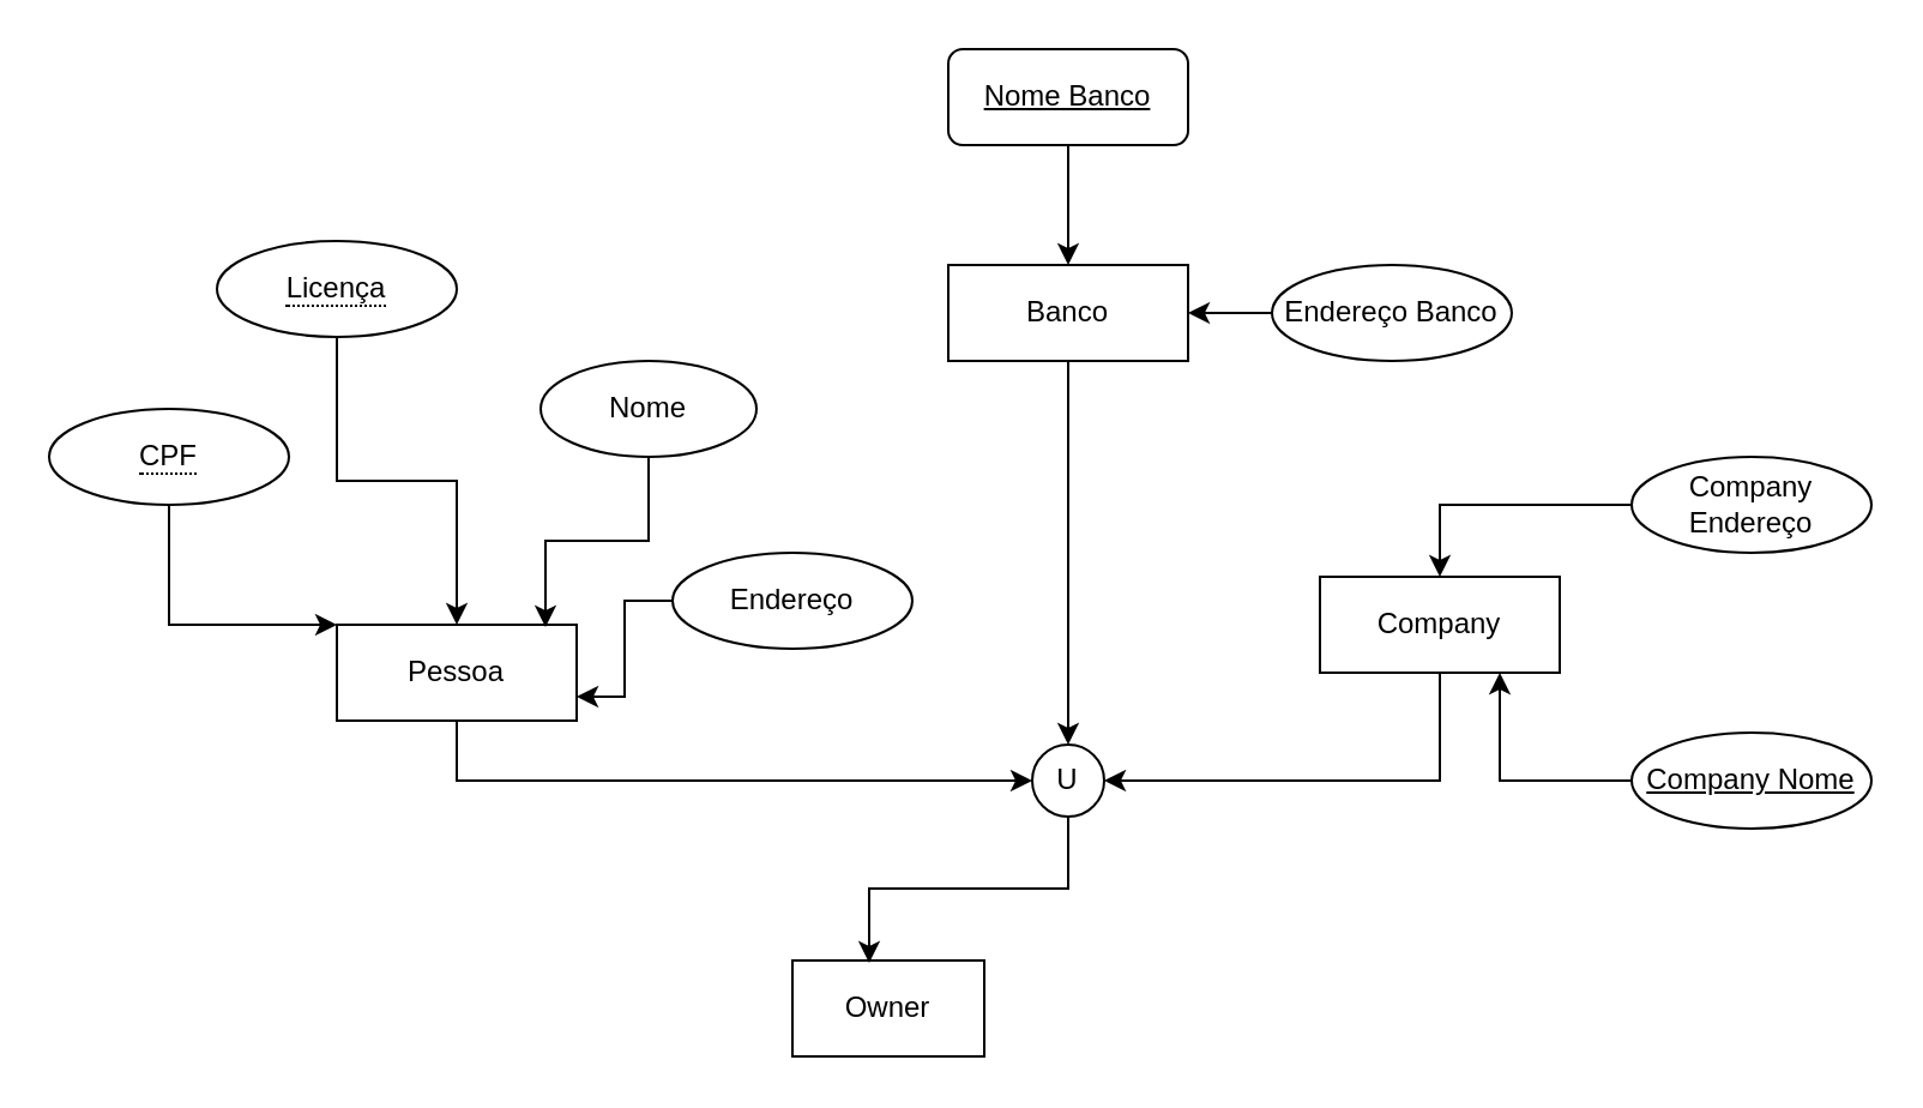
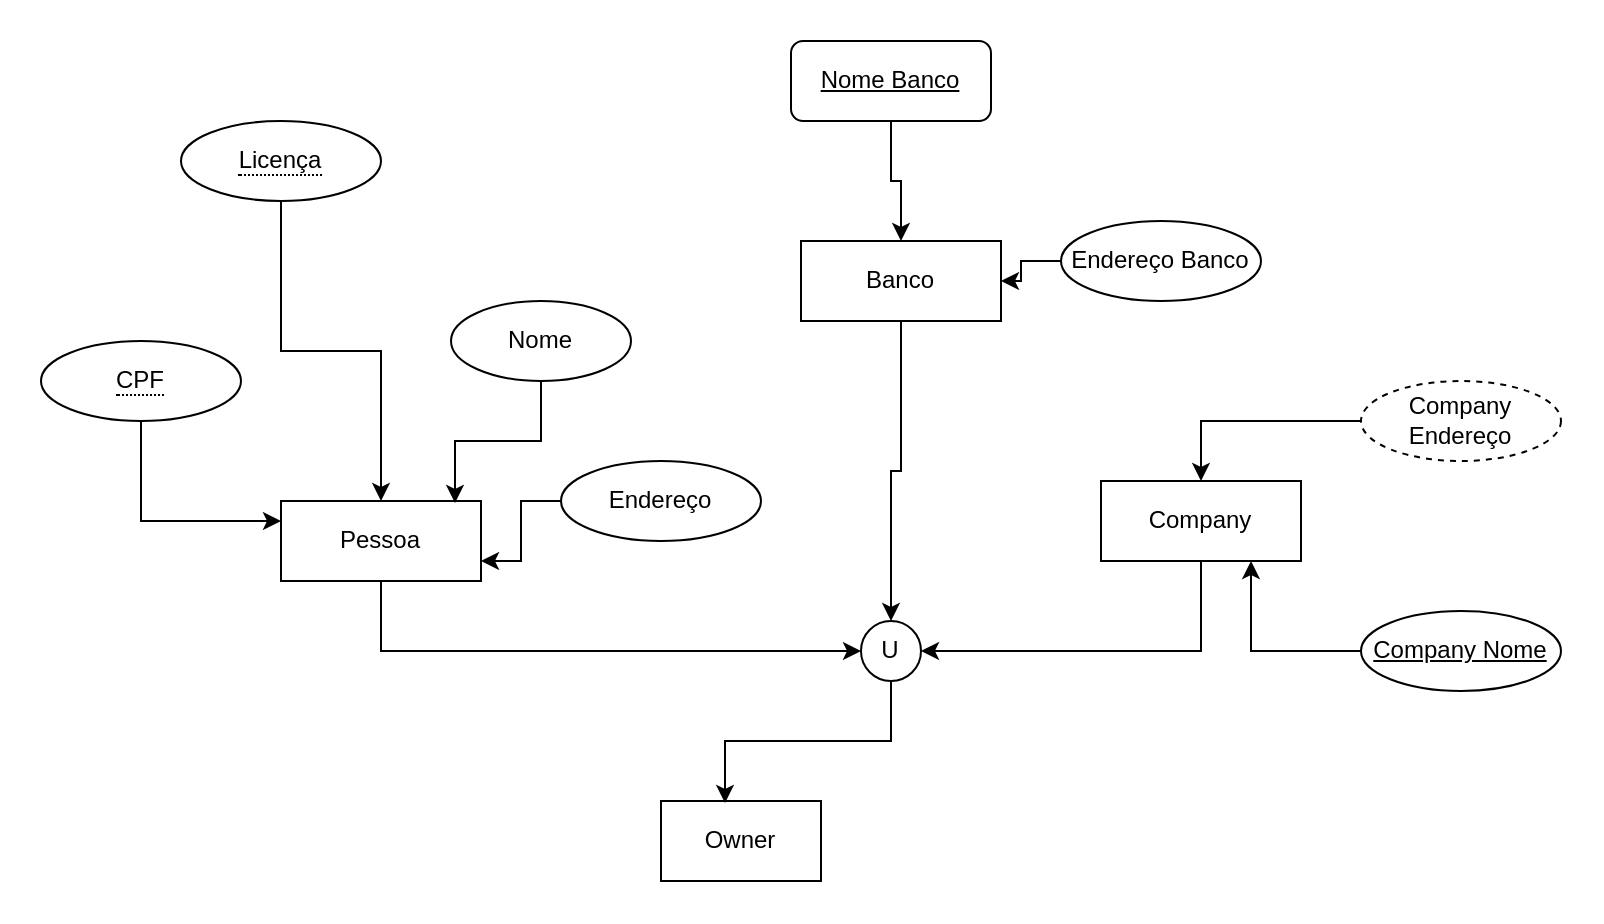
- <mxCell id="12" value="&lt;span style=&quot;border-bottom: 1px dotted&quot;&gt;Licença&lt;/span&gt;" style="ellipse;whiteSpace=wrap;html=1;align=center;" vertex="1" parent="1"><mxGeometry x="90" y="100" width="100" height="40" as="geometry" /></mxCell>
+ <mxCell id="12" value="&lt;span style=&quot;border-bottom: 1px dotted&quot;&gt;Licença&lt;/span&gt;" style="ellipse;whiteSpace=wrap;html=1;align=center;" vertex="1" parent="1"><mxGeometry x="90" y="60" width="100" height="40" as="geometry" /></mxCell>
- <mxCell id="5" value="Banco" style="whiteSpace=wrap;html=1;align=center;" vertex="1" parent="1"><mxGeometry x="395" y="110" width="100" height="40" as="geometry" /></mxCell>
+ <mxCell id="5" value="Banco" style="whiteSpace=wrap;html=1;align=center;" vertex="1" parent="1"><mxGeometry x="400" y="120" width="100" height="40" as="geometry" /></mxCell>
- <mxCell id="26" value="Company Endereço" style="ellipse;whiteSpace=wrap;html=1;align=center;" vertex="1" parent="1"><mxGeometry x="680" y="190" width="100" height="40" as="geometry" /></mxCell>
+ <mxCell id="26" value="Company Endereço" style="ellipse;whiteSpace=wrap;html=1;align=center;dashed=1;" vertex="1" parent="1"><mxGeometry x="680" y="190" width="100" height="40" as="geometry" /></mxCell>
- <mxCell id="3" value="Pessoa" style="whiteSpace=wrap;html=1;align=center;" vertex="1" parent="1"><mxGeometry x="140" y="260" width="100" height="40" as="geometry" /></mxCell>
+ <mxCell id="3" value="Pessoa" style="whiteSpace=wrap;html=1;align=center;" vertex="1" parent="1"><mxGeometry x="140" y="250" width="100" height="40" as="geometry" /></mxCell>
